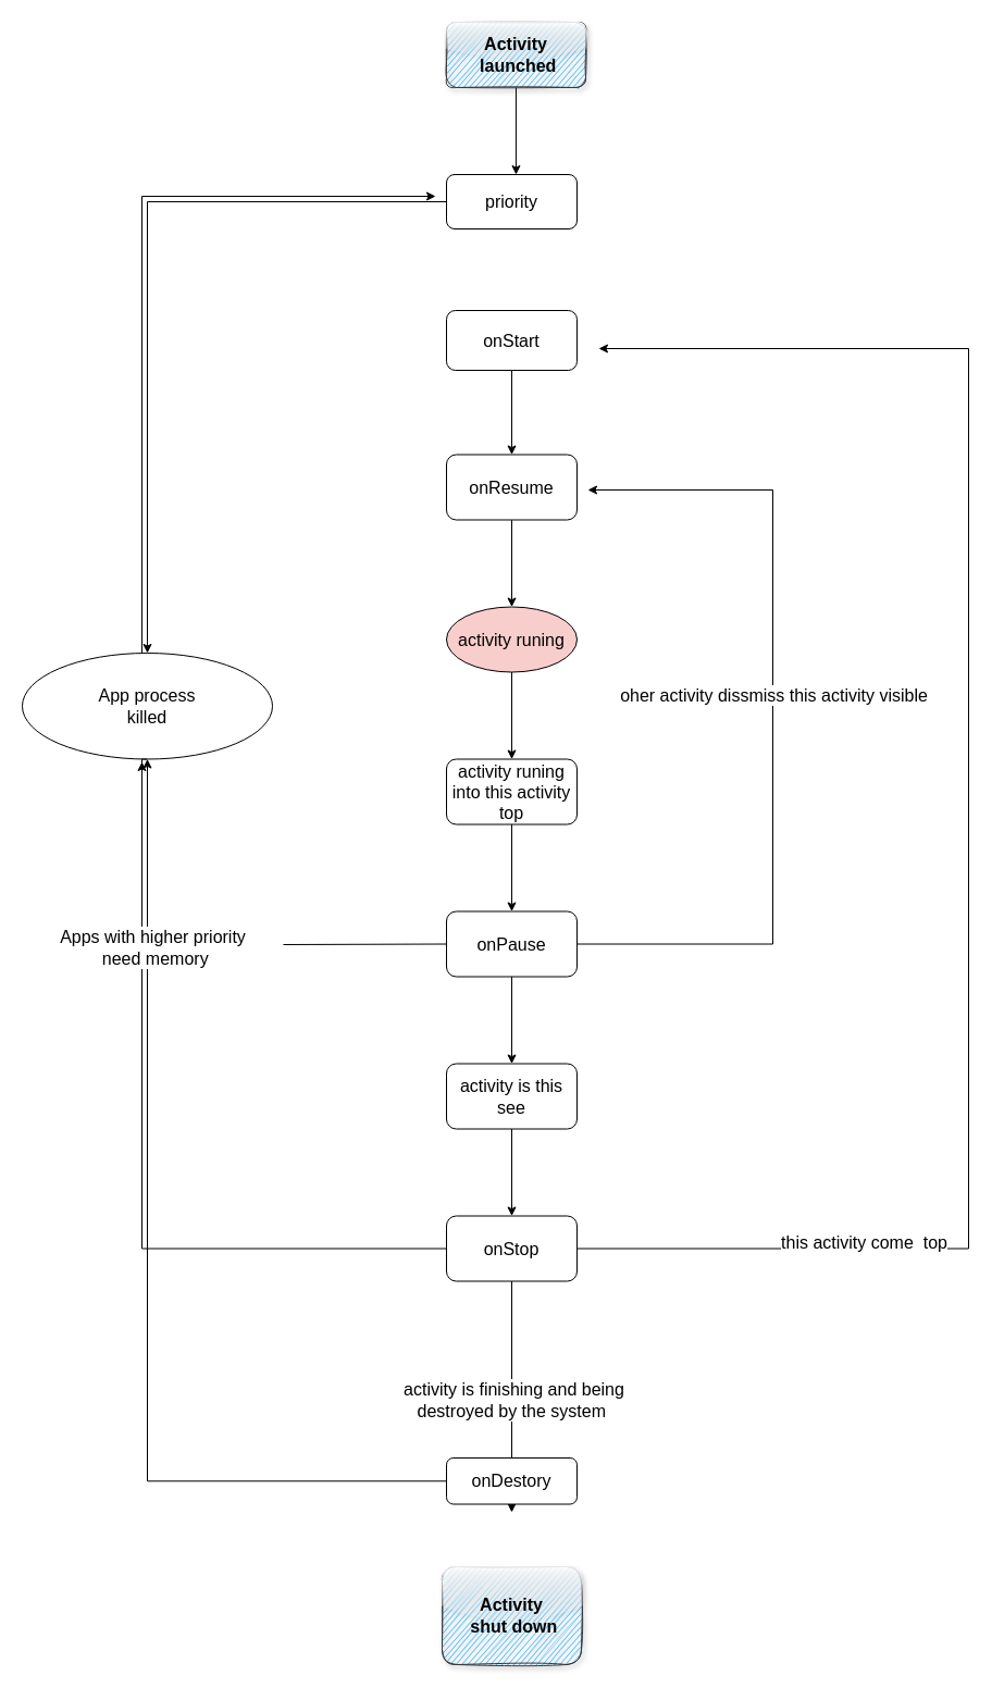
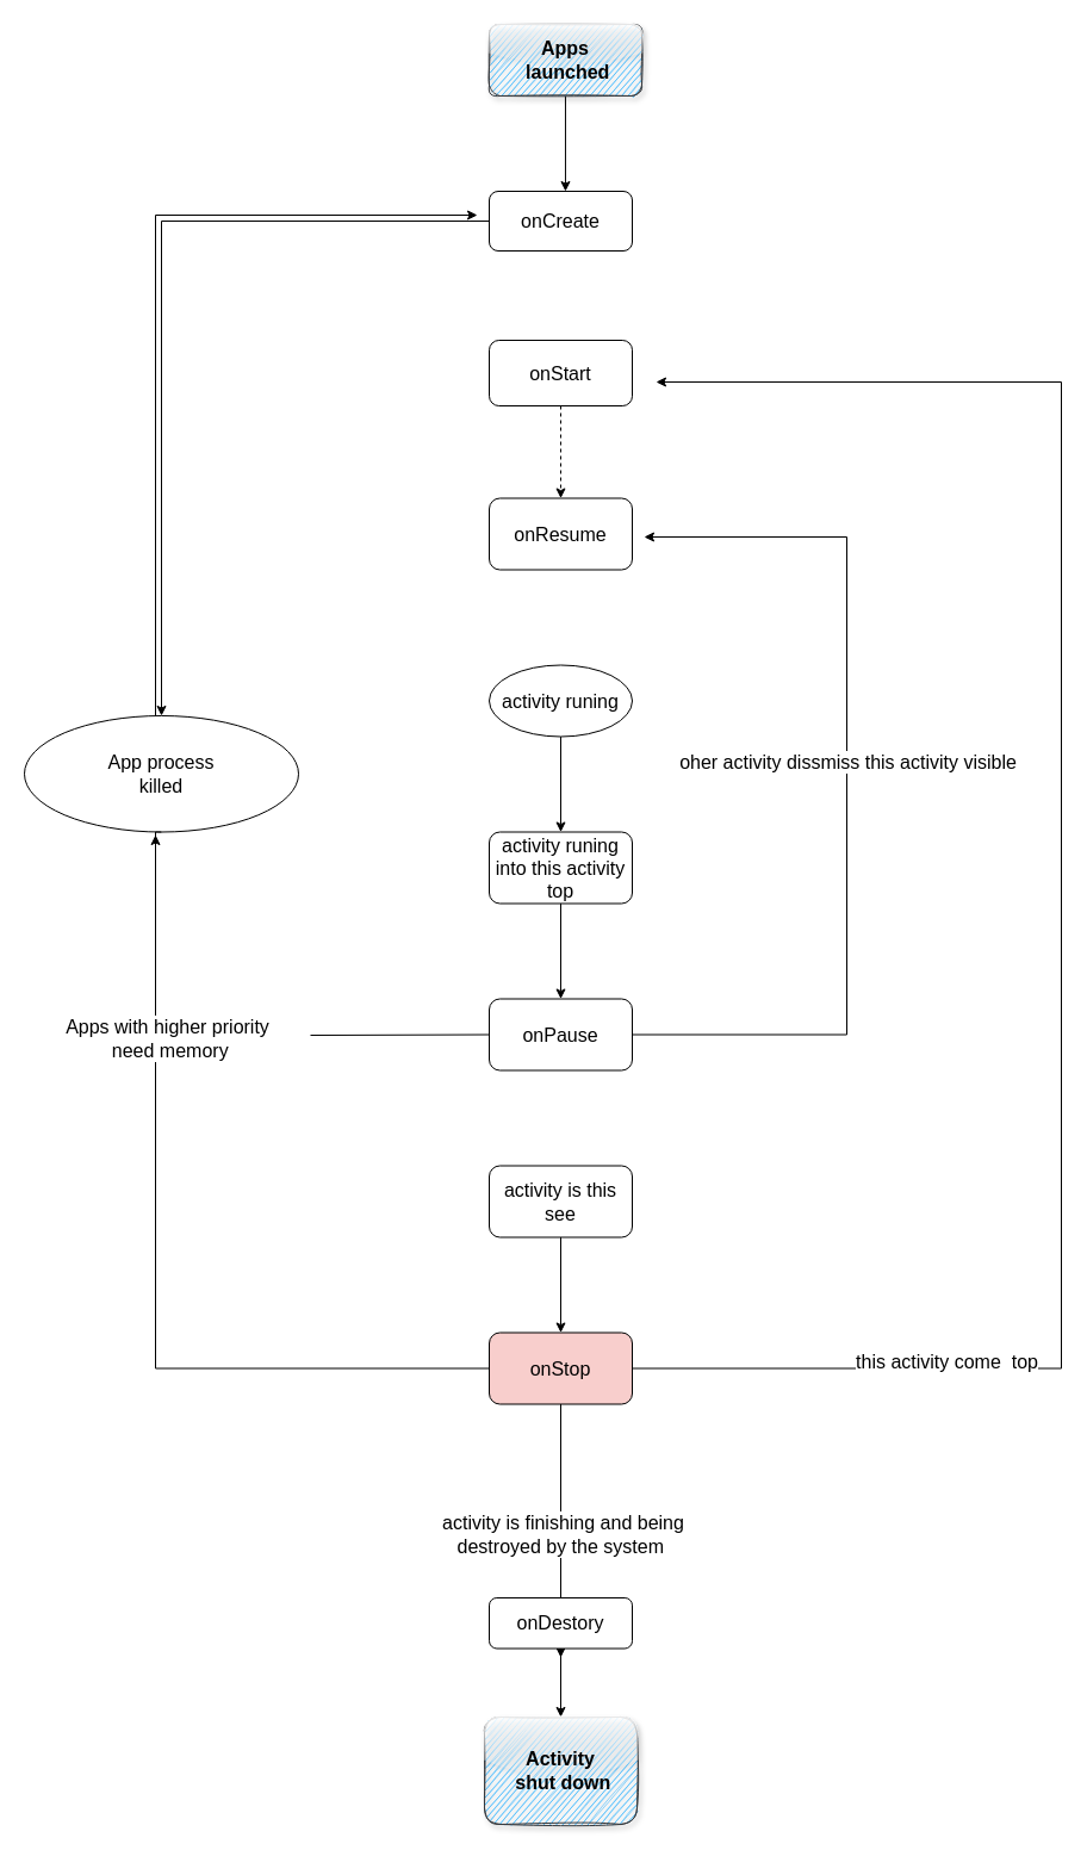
- <mxCell id="32" value="Activity&lt;br&gt;&amp;nbsp;launched" style="rounded=1;whiteSpace=wrap;html=1;fontSize=16;fillColor=#1FADFF;shadow=1;sketch=1;glass=1;strokeColor=#36393d;fontStyle=1" vertex="1" parent="1"><mxGeometry x="410" y="20" width="128" height="60" as="geometry" /></mxCell>
+ <mxCell id="32" value="Apps&lt;br&gt;&amp;nbsp;launched" style="rounded=1;whiteSpace=wrap;html=1;fontSize=16;fillColor=#1FADFF;shadow=1;sketch=1;glass=1;strokeColor=#36393d;fontStyle=1" vertex="1" parent="1"><mxGeometry x="410" y="20" width="128" height="60" as="geometry" /></mxCell>
- <mxCell id="3" value="priority" style="rounded=1;whiteSpace=wrap;html=1;fontSize=16;" vertex="1" parent="1"><mxGeometry x="410" y="160" width="120" height="50" as="geometry" /></mxCell>
+ <mxCell id="3" value="onCreate" style="rounded=1;whiteSpace=wrap;html=1;fontSize=16;" vertex="1" parent="1"><mxGeometry x="410" y="160" width="120" height="50" as="geometry" /></mxCell>
- <mxCell id="4" value="" style="edgeStyle=orthogonalEdgeStyle;rounded=0;orthogonalLoop=1;jettySize=auto;html=1;fontSize=16;" edge="1" parent="1" source="5" target="7"><mxGeometry relative="1" as="geometry" /></mxCell>
+ <mxCell id="4" value="" style="edgeStyle=orthogonalEdgeStyle;rounded=0;orthogonalLoop=1;jettySize=auto;html=1;fontSize=16;dashed=1;" edge="1" parent="1" source="5" target="7"><mxGeometry relative="1" as="geometry" /></mxCell>
- <mxCell id="6" value="" style="edgeStyle=orthogonalEdgeStyle;rounded=0;orthogonalLoop=1;jettySize=auto;html=1;fontSize=16;" edge="1" parent="1" source="7" target="9"><mxGeometry relative="1" as="geometry" /></mxCell>
- <mxCell id="9" value="activity runing" style="ellipse;whiteSpace=wrap;html=1;rounded=1;fontSize=16;fillColor=#f8cecc;" vertex="1" parent="1"><mxGeometry x="410" y="557.5" width="120" height="60" as="geometry" /></mxCell>
+ <mxCell id="9" value="activity runing" style="ellipse;whiteSpace=wrap;html=1;rounded=1;fontSize=16;" vertex="1" parent="1"><mxGeometry x="410" y="557.5" width="120" height="60" as="geometry" /></mxCell>
- <mxCell id="12" value="" style="edgeStyle=orthogonalEdgeStyle;rounded=0;orthogonalLoop=1;jettySize=auto;html=1;fontSize=16;" edge="1" parent="1" source="15" target="17"><mxGeometry relative="1" as="geometry" /></mxCell>
- <mxCell id="23" value="onStop" style="whiteSpace=wrap;html=1;rounded=1;fontSize=16;" vertex="1" parent="1"><mxGeometry x="410" y="1117.5" width="120" height="60" as="geometry" /></mxCell>
+ <mxCell id="23" value="onStop" style="whiteSpace=wrap;html=1;rounded=1;fontSize=16;fillColor=#f8cecc;" vertex="1" parent="1"><mxGeometry x="410" y="1117.5" width="120" height="60" as="geometry" /></mxCell>
- <mxCell id="24" value="" style="edgeStyle=orthogonalEdgeStyle;rounded=0;orthogonalLoop=1;jettySize=auto;html=1;fontSize=16;" edge="1" parent="1" source="25" target="27"><mxGeometry relative="1" as="geometry"><mxPoint x="470" y="1511.25" as="targetPoint" /></mxGeometry></mxCell>
+ <mxCell id="24" value="" style="edgeStyle=orthogonalEdgeStyle;rounded=0;orthogonalLoop=1;jettySize=auto;html=1;fontSize=16;entryX=0.5;entryY=0;entryDx=0;entryDy=0;" edge="1" parent="1" source="25" target="33"><mxGeometry relative="1" as="geometry"><mxPoint x="470" y="1511.25" as="targetPoint" /></mxGeometry></mxCell>
